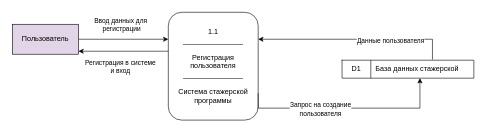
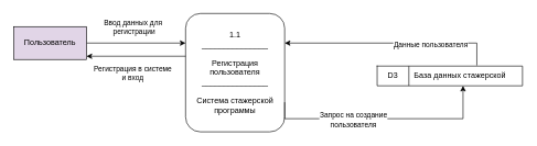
- <mxCell id="10" value="D1" style="shape=partialRectangle;html=1;whiteSpace=wrap;connectable=0;fillColor=none;top=0;left=0;bottom=0;right=0;overflow=hidden;pointerEvents=1;strokeColor=inherit;fontSize=12;" parent="9" vertex="1"><mxGeometry width="48" height="30" as="geometry"><mxRectangle width="48" height="30" as="alternateBounds" /></mxGeometry></mxCell>
+ <mxCell id="10" value="D3" style="shape=partialRectangle;html=1;whiteSpace=wrap;connectable=0;fillColor=none;top=0;left=0;bottom=0;right=0;overflow=hidden;pointerEvents=1;strokeColor=inherit;fontSize=12;" parent="9" vertex="1"><mxGeometry width="48" height="30" as="geometry"><mxRectangle width="48" height="30" as="alternateBounds" /></mxGeometry></mxCell>
